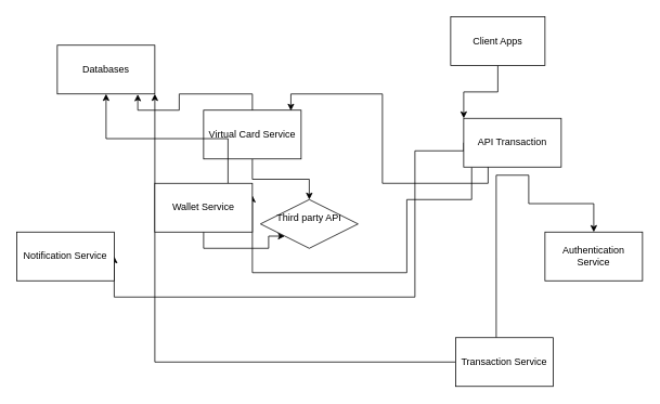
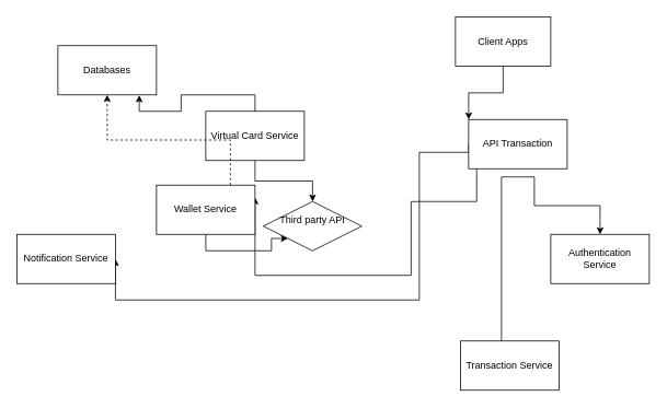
- <mxCell id="16" style="edgeStyle=orthogonalEdgeStyle;rounded=0;orthogonalLoop=1;jettySize=auto;html=1;exitX=0.75;exitY=0;exitDx=0;exitDy=0;entryX=0.5;entryY=1;entryDx=0;entryDy=0;" edge="1" parent="1" source="17" target="2"><mxGeometry relative="1" as="geometry" /></mxCell>
+ <mxCell id="16" style="edgeStyle=orthogonalEdgeStyle;rounded=0;orthogonalLoop=1;jettySize=auto;html=1;exitX=0.75;exitY=0;exitDx=0;exitDy=0;entryX=0.5;entryY=1;entryDx=0;entryDy=0;dashed=1;" edge="1" parent="1" source="17" target="2"><mxGeometry relative="1" as="geometry" /></mxCell>
- <mxCell id="19" style="edgeStyle=orthogonalEdgeStyle;rounded=0;orthogonalLoop=1;jettySize=auto;html=1;exitX=0.25;exitY=1;exitDx=0;exitDy=0;entryX=0.895;entryY=0.01;entryDx=0;entryDy=0;entryPerimeter=0;" edge="1" parent="1" source="8" target="4"><mxGeometry relative="1" as="geometry" /></mxCell>
- <mxCell id="13" style="edgeStyle=orthogonalEdgeStyle;rounded=0;orthogonalLoop=1;jettySize=auto;html=1;exitX=0;exitY=0.5;exitDx=0;exitDy=0;entryX=1;entryY=1;entryDx=0;entryDy=0;" edge="1" parent="1" source="14" target="2"><mxGeometry relative="1" as="geometry" /></mxCell>
